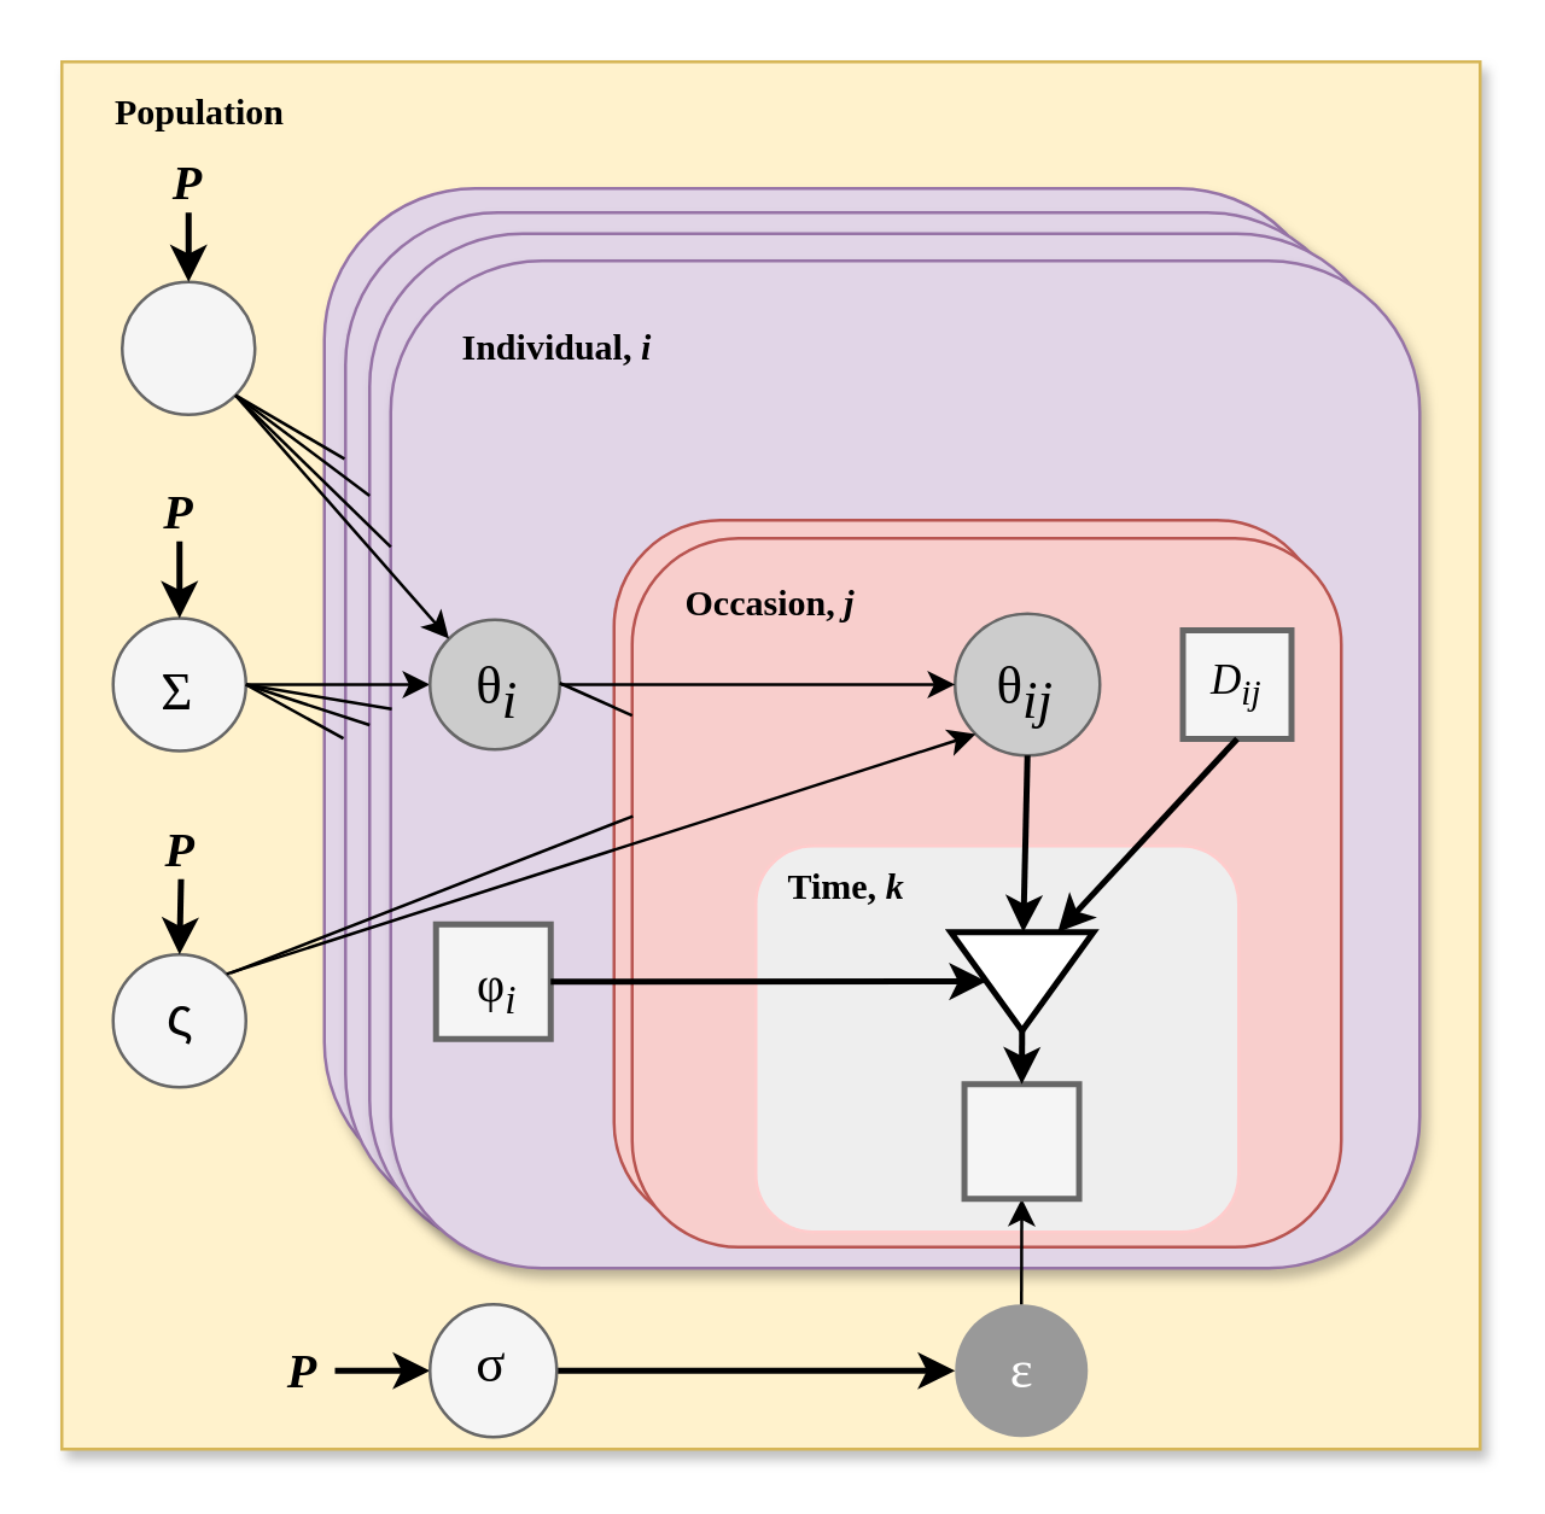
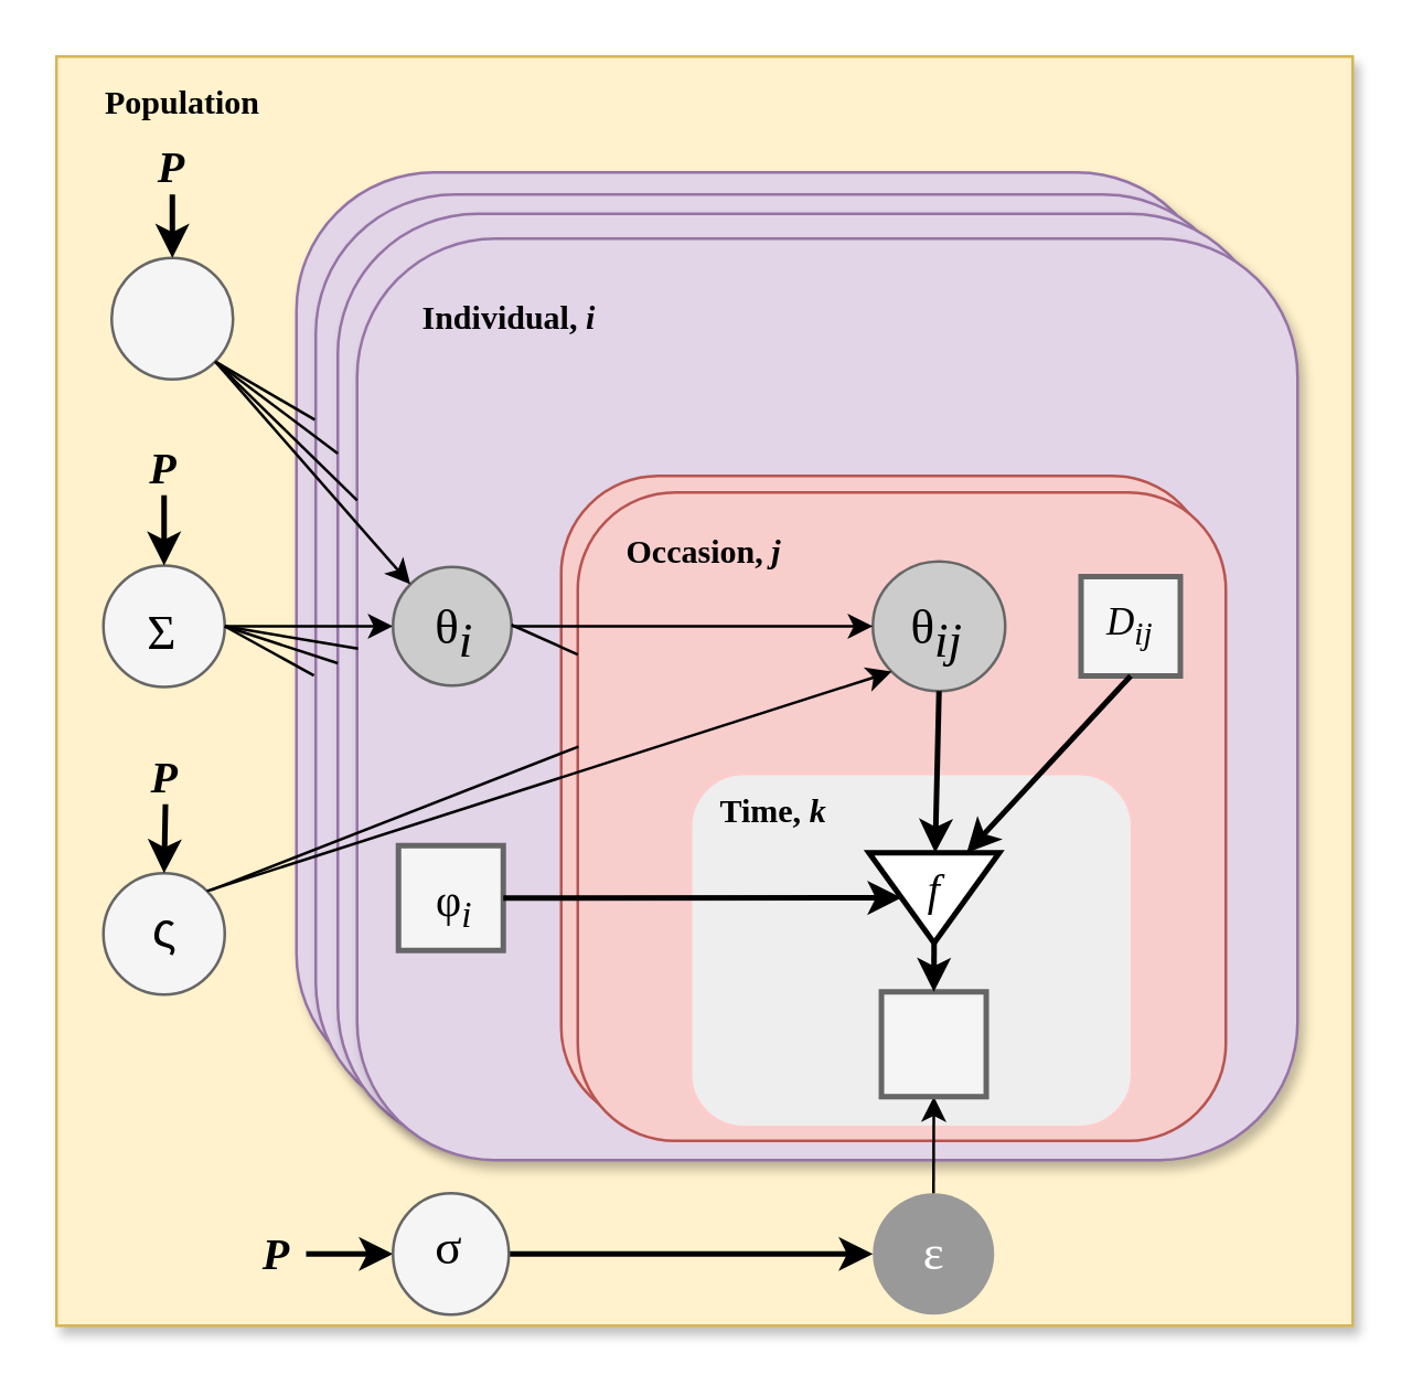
+ <mxCell id="56" value="&lt;font style=&quot;font-size: 16px&quot;&gt;&lt;i&gt;f&lt;/i&gt;&lt;/font&gt;" style="text;html=1;strokeColor=none;fillColor=none;align=center;verticalAlign=middle;whiteSpace=wrap;rounded=0;fontFamily=Times New Roman;" parent="54" vertex="1"><mxGeometry x="2.69" y="5.19" width="33" height="24.81" as="geometry" /></mxCell>
